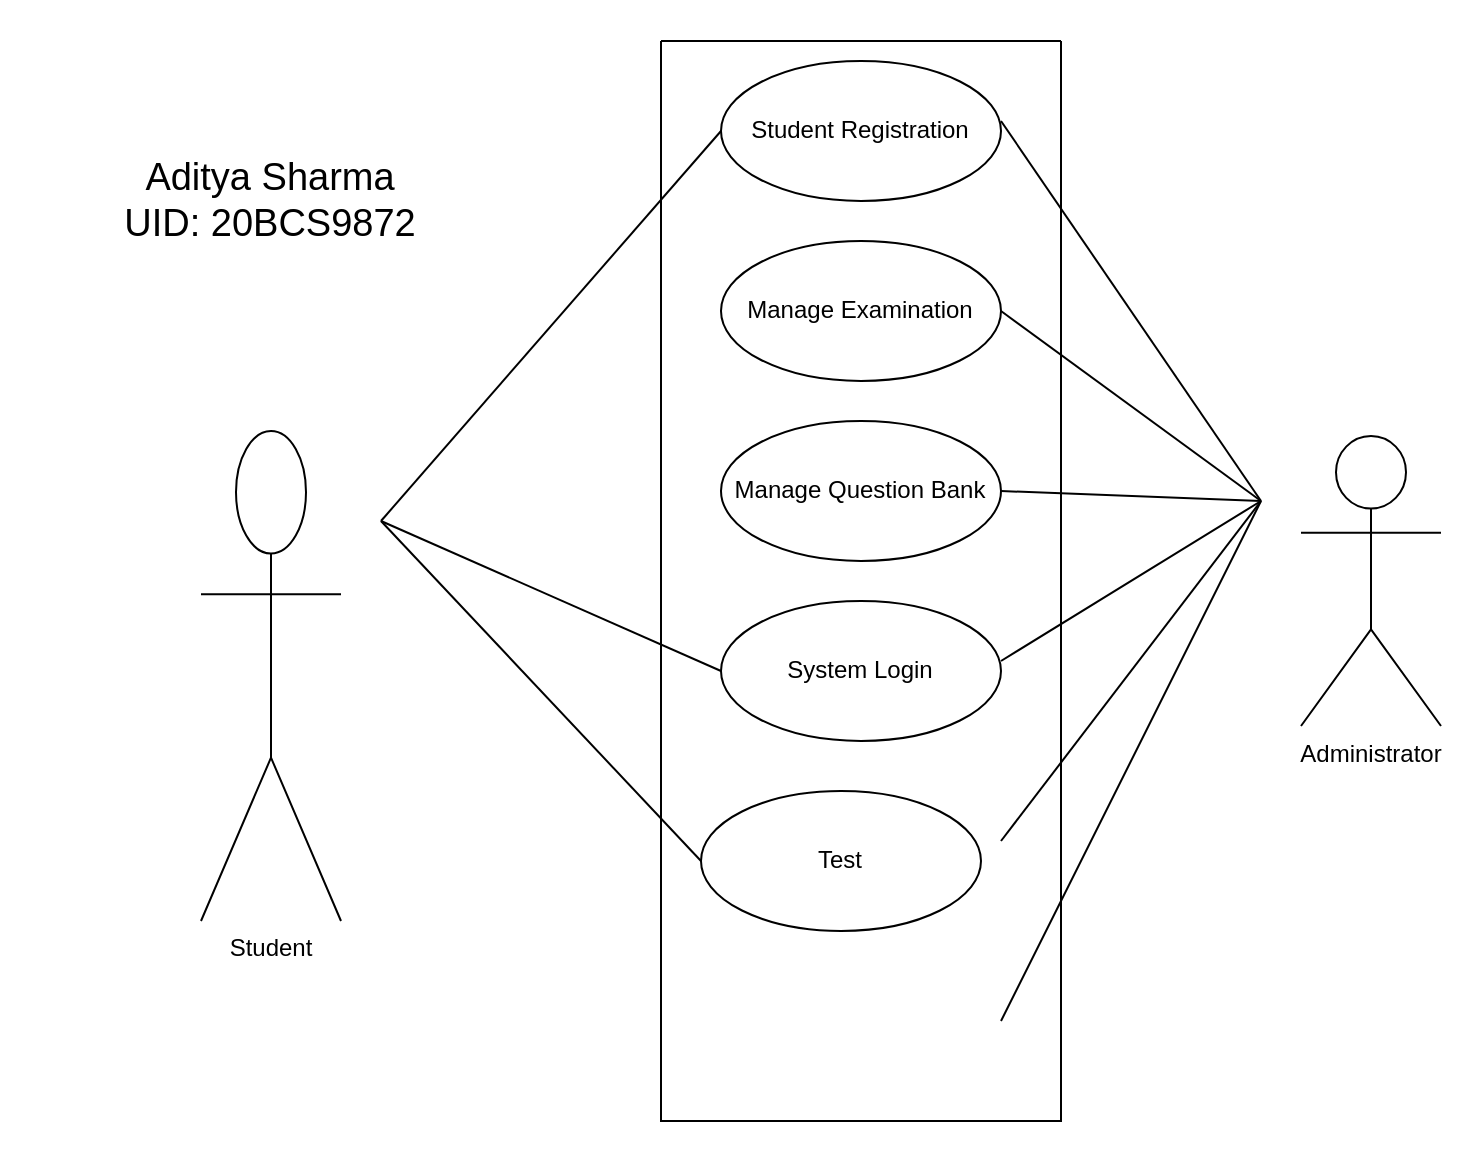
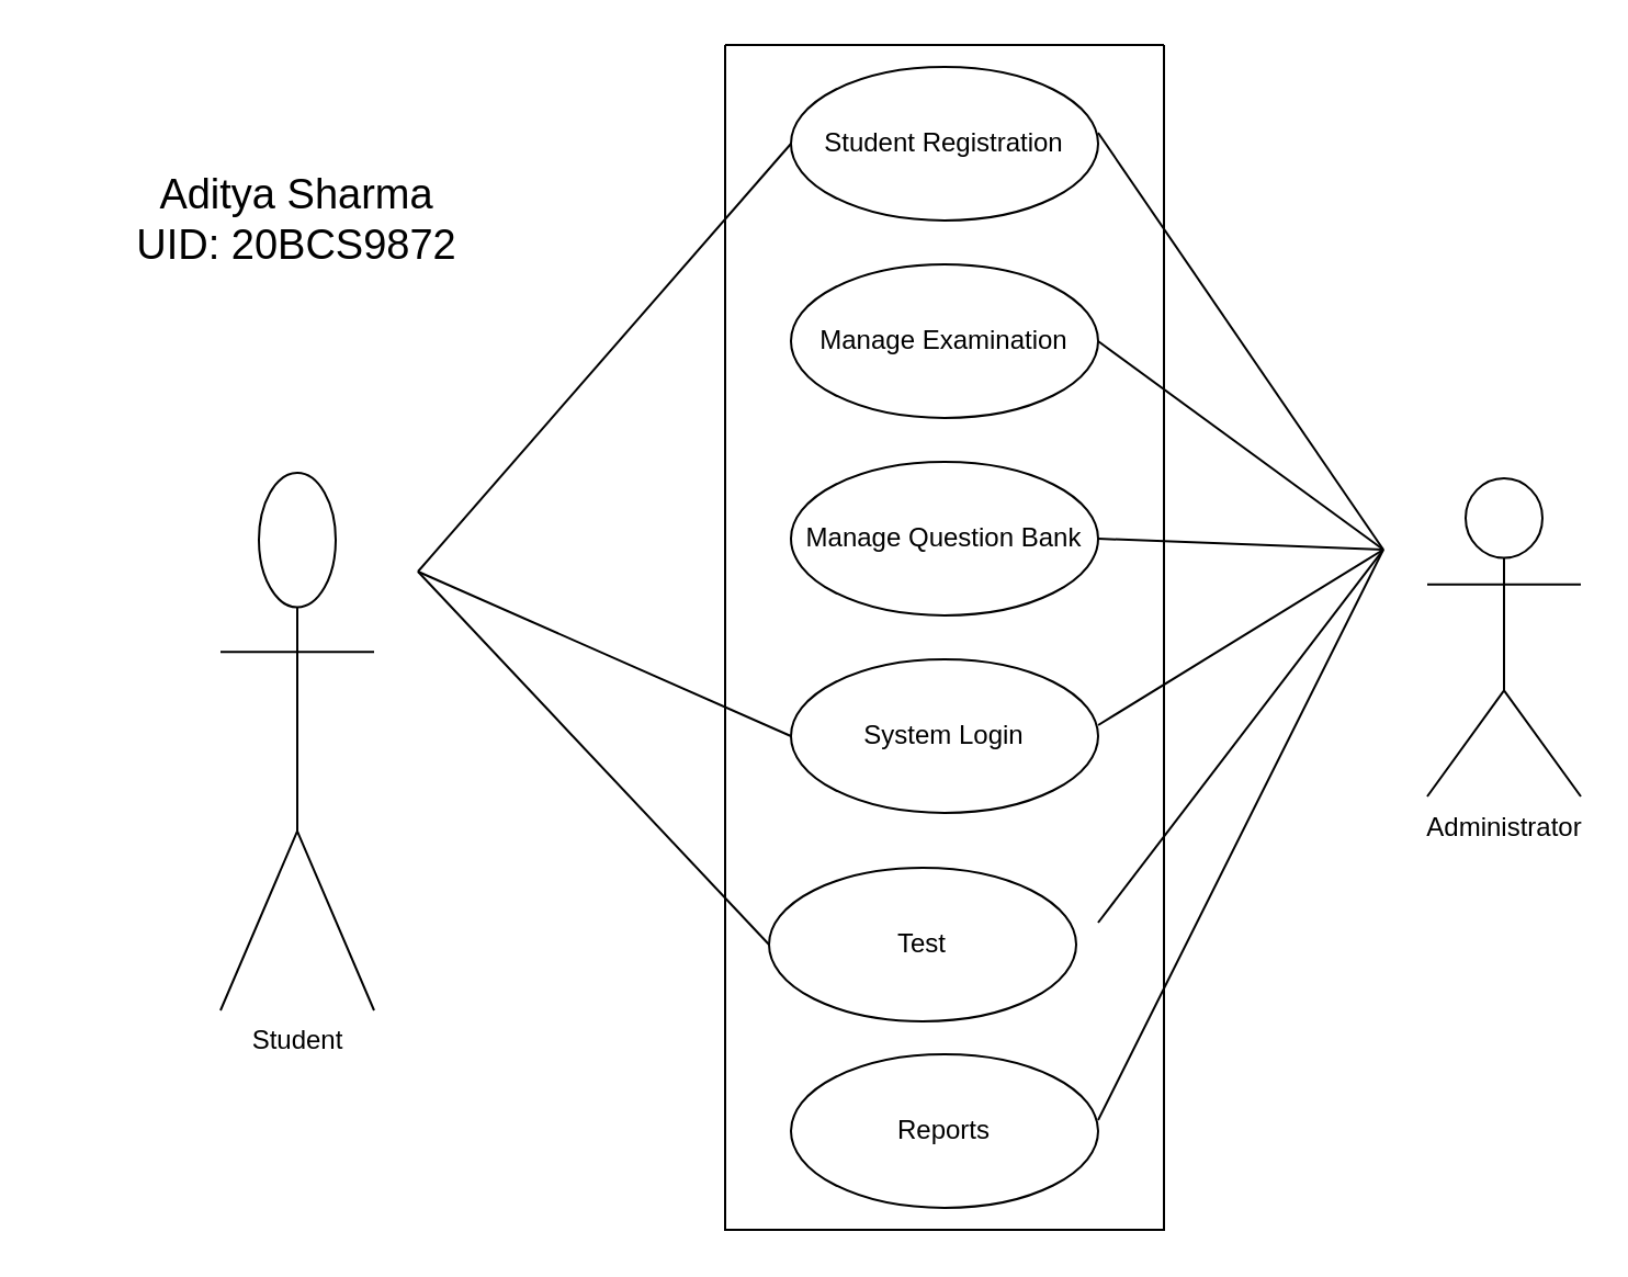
+ <mxCell id="8" value="Reports" style="ellipse;whiteSpace=wrap;html=1;" vertex="1" parent="2"><mxGeometry x="30" y="460" width="140" height="70" as="geometry" /></mxCell>
